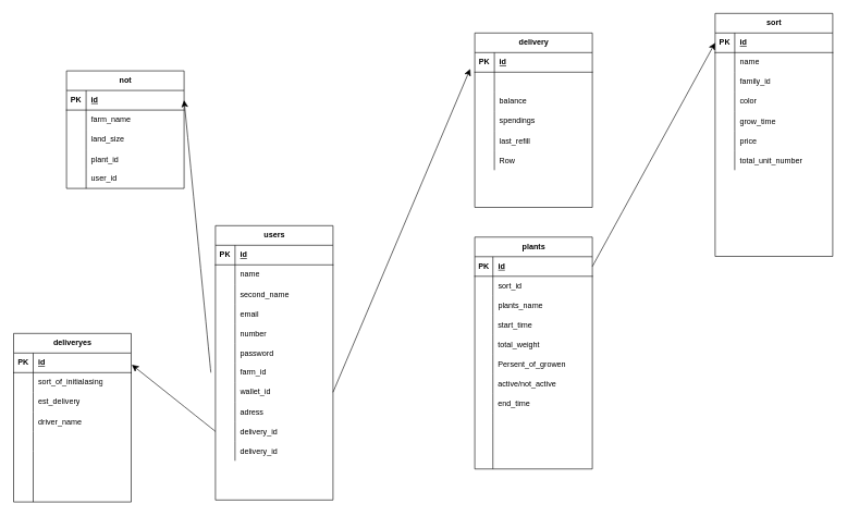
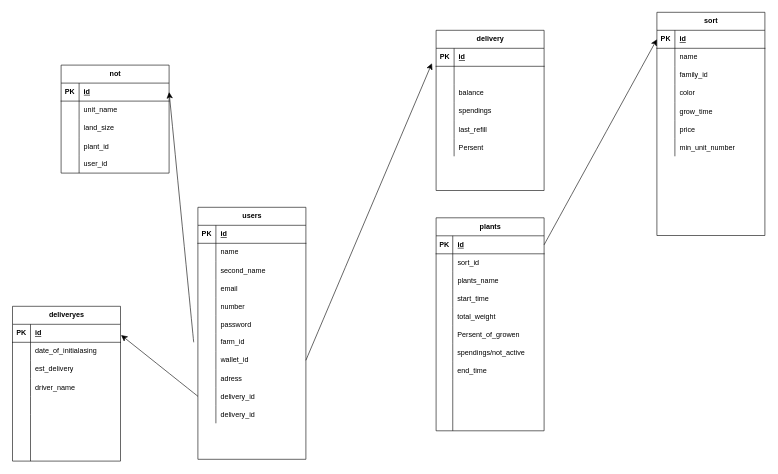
- <mxCell id="70" value="farm_name" style="shape=partialRectangle;connectable=0;fillColor=none;top=0;left=0;bottom=0;right=0;align=left;spacingLeft=6;overflow=hidden;whiteSpace=wrap;html=1;" vertex="1" parent="68"><mxGeometry x="30" width="150" height="30" as="geometry"><mxRectangle width="150" height="30" as="alternateBounds" /></mxGeometry></mxCell>
+ <mxCell id="70" value="unit_name" style="shape=partialRectangle;connectable=0;fillColor=none;top=0;left=0;bottom=0;right=0;align=left;spacingLeft=6;overflow=hidden;whiteSpace=wrap;html=1;" vertex="1" parent="68"><mxGeometry x="30" width="150" height="30" as="geometry"><mxRectangle width="150" height="30" as="alternateBounds" /></mxGeometry></mxCell>
- <mxCell id="98" value="Row" style="shape=partialRectangle;connectable=0;fillColor=none;top=0;left=0;bottom=0;right=0;align=left;spacingLeft=6;overflow=hidden;" vertex="1" parent="96"><mxGeometry x="30" width="150" height="30" as="geometry"><mxRectangle width="150" height="30" as="alternateBounds" /></mxGeometry></mxCell>
+ <mxCell id="98" value="Persent" style="shape=partialRectangle;connectable=0;fillColor=none;top=0;left=0;bottom=0;right=0;align=left;spacingLeft=6;overflow=hidden;" vertex="1" parent="96"><mxGeometry x="30" width="150" height="30" as="geometry"><mxRectangle width="150" height="30" as="alternateBounds" /></mxGeometry></mxCell>
- <mxCell id="120" value="total_unit_number" style="shape=partialRectangle;connectable=0;fillColor=none;top=0;left=0;bottom=0;right=0;align=left;spacingLeft=6;overflow=hidden;" vertex="1" parent="118"><mxGeometry x="30" width="150" height="30" as="geometry"><mxRectangle width="150" height="30" as="alternateBounds" /></mxGeometry></mxCell>
+ <mxCell id="120" value="min_unit_number" style="shape=partialRectangle;connectable=0;fillColor=none;top=0;left=0;bottom=0;right=0;align=left;spacingLeft=6;overflow=hidden;" vertex="1" parent="118"><mxGeometry x="30" width="150" height="30" as="geometry"><mxRectangle width="150" height="30" as="alternateBounds" /></mxGeometry></mxCell>
- <mxCell id="129" value="sort_of_initialasing" style="shape=partialRectangle;connectable=0;fillColor=none;top=0;left=0;bottom=0;right=0;align=left;spacingLeft=6;overflow=hidden;whiteSpace=wrap;html=1;" vertex="1" parent="127"><mxGeometry x="30" width="150" height="30" as="geometry"><mxRectangle width="150" height="30" as="alternateBounds" /></mxGeometry></mxCell>
+ <mxCell id="129" value="date_of_initialasing" style="shape=partialRectangle;connectable=0;fillColor=none;top=0;left=0;bottom=0;right=0;align=left;spacingLeft=6;overflow=hidden;whiteSpace=wrap;html=1;" vertex="1" parent="127"><mxGeometry x="30" width="150" height="30" as="geometry"><mxRectangle width="150" height="30" as="alternateBounds" /></mxGeometry></mxCell>
- <mxCell id="23" value="active/not_active" style="shape=partialRectangle;connectable=0;fillColor=none;top=0;left=0;bottom=0;right=0;align=left;spacingLeft=6;overflow=hidden;" vertex="1" parent="21"><mxGeometry x="27.75" width="152.25" height="30" as="geometry"><mxRectangle width="152.25" height="30" as="alternateBounds" /></mxGeometry></mxCell>
+ <mxCell id="23" value="spendings/not_active" style="shape=partialRectangle;connectable=0;fillColor=none;top=0;left=0;bottom=0;right=0;align=left;spacingLeft=6;overflow=hidden;" vertex="1" parent="21"><mxGeometry x="27.75" width="152.25" height="30" as="geometry"><mxRectangle width="152.25" height="30" as="alternateBounds" /></mxGeometry></mxCell>
